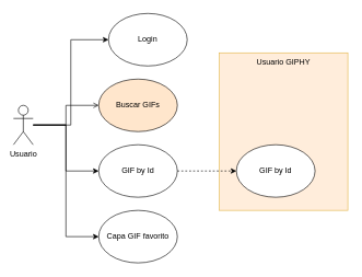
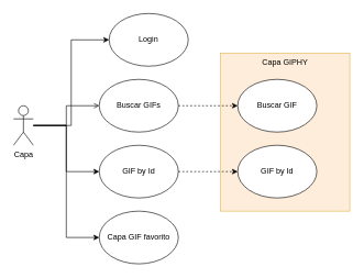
- <mxCell id="9" value="Usuario GIPHY" style="rounded=0;whiteSpace=wrap;html=1;fillColor=#ffe6cc;strokeColor=#d79b00;opacity=70;align=center;verticalAlign=top;" vertex="1" parent="1"><mxGeometry x="334" y="80" width="196" height="240" as="geometry" /></mxCell>
+ <mxCell id="9" value="Capa GIPHY" style="rounded=0;whiteSpace=wrap;html=1;fillColor=#ffe6cc;strokeColor=#d79b00;opacity=70;align=center;verticalAlign=top;" vertex="1" parent="1"><mxGeometry x="334" y="80" width="196" height="240" as="geometry" /></mxCell>
- <mxCell id="3" value="Buscar GIFs" style="ellipse;whiteSpace=wrap;html=1;fillColor=#ffe6cc;" vertex="1" parent="1"><mxGeometry x="150" y="120" width="120" height="80" as="geometry" /></mxCell>
+ <mxCell id="3" value="Buscar GIFs" style="ellipse;whiteSpace=wrap;html=1;" vertex="1" parent="1"><mxGeometry x="150" y="120" width="120" height="80" as="geometry" /></mxCell>
+ <mxCell id="14" style="edgeStyle=orthogonalEdgeStyle;rounded=0;orthogonalLoop=1;jettySize=auto;html=1;entryX=0;entryY=0.5;entryDx=0;entryDy=0;dashed=1;" edge="1" parent="1" source="3" target="13"><mxGeometry relative="1" as="geometry" /></mxCell>
+ <mxCell id="13" value="Buscar GIF" style="ellipse;whiteSpace=wrap;html=1;" vertex="1" parent="1"><mxGeometry x="360" y="120" width="120" height="80" as="geometry" /></mxCell>
- <mxCell id="11" value="Usuario" style="shape=umlActor;verticalLabelPosition=bottom;verticalAlign=top;html=1;outlineConnect=0;" vertex="1" parent="1"><mxGeometry x="20" y="160" width="30" height="60" as="geometry" /></mxCell>
+ <mxCell id="11" value="Capa" style="shape=umlActor;verticalLabelPosition=bottom;verticalAlign=top;html=1;outlineConnect=0;" vertex="1" parent="1"><mxGeometry x="20" y="160" width="30" height="60" as="geometry" /></mxCell>
